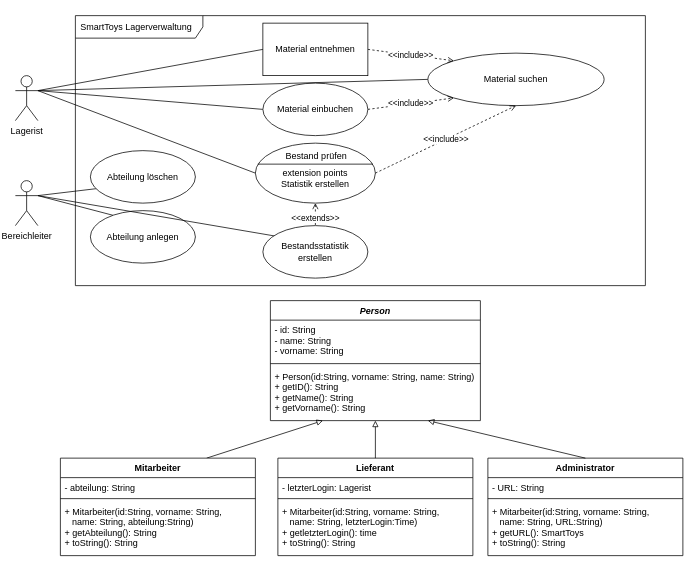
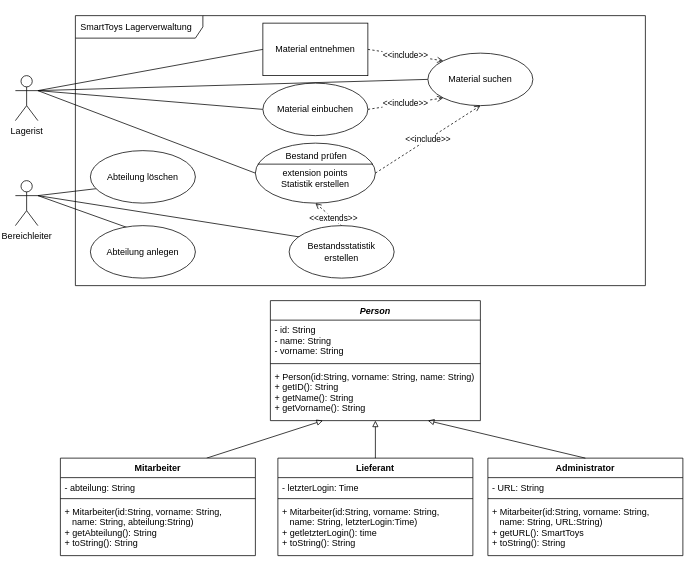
- <mxCell id="5" value="Material suchen" style="ellipse;whiteSpace=wrap;html=1;" parent="1" vertex="1"><mxGeometry x="570" y="70" width="235" height="70" as="geometry" /></mxCell>
+ <mxCell id="5" value="Material suchen" style="ellipse;whiteSpace=wrap;html=1;" parent="1" vertex="1"><mxGeometry x="570" y="70" width="140" height="70" as="geometry" /></mxCell>
- <mxCell id="7" value="Abteilung anlegen" style="ellipse;whiteSpace=wrap;html=1;" parent="1" vertex="1"><mxGeometry x="120" y="280" width="140" height="70" as="geometry" /></mxCell>
+ <mxCell id="7" value="Abteilung anlegen" style="ellipse;whiteSpace=wrap;html=1;" parent="1" vertex="1"><mxGeometry x="120" y="300" width="140" height="70" as="geometry" /></mxCell>
- <mxCell id="9" value="Bestandsstatistik erstellen" style="ellipse;whiteSpace=wrap;html=1;" parent="1" vertex="1"><mxGeometry x="350" y="300" width="140" height="70" as="geometry" /></mxCell>
+ <mxCell id="9" value="Bestandsstatistik erstellen" style="ellipse;whiteSpace=wrap;html=1;" parent="1" vertex="1"><mxGeometry x="385" y="300" width="140" height="70" as="geometry" /></mxCell>
- <mxCell id="31" value="- letzterLogin: Lagerist" style="text;strokeColor=none;fillColor=none;align=left;verticalAlign=top;spacingLeft=4;spacingRight=4;overflow=hidden;rotatable=0;points=[[0,0.5],[1,0.5]];portConstraint=eastwest;" parent="30" vertex="1"><mxGeometry y="26" width="260" height="24" as="geometry" /></mxCell>
+ <mxCell id="31" value="- letzterLogin: Time" style="text;strokeColor=none;fillColor=none;align=left;verticalAlign=top;spacingLeft=4;spacingRight=4;overflow=hidden;rotatable=0;points=[[0,0.5],[1,0.5]];portConstraint=eastwest;" parent="30" vertex="1"><mxGeometry y="26" width="260" height="24" as="geometry" /></mxCell>
